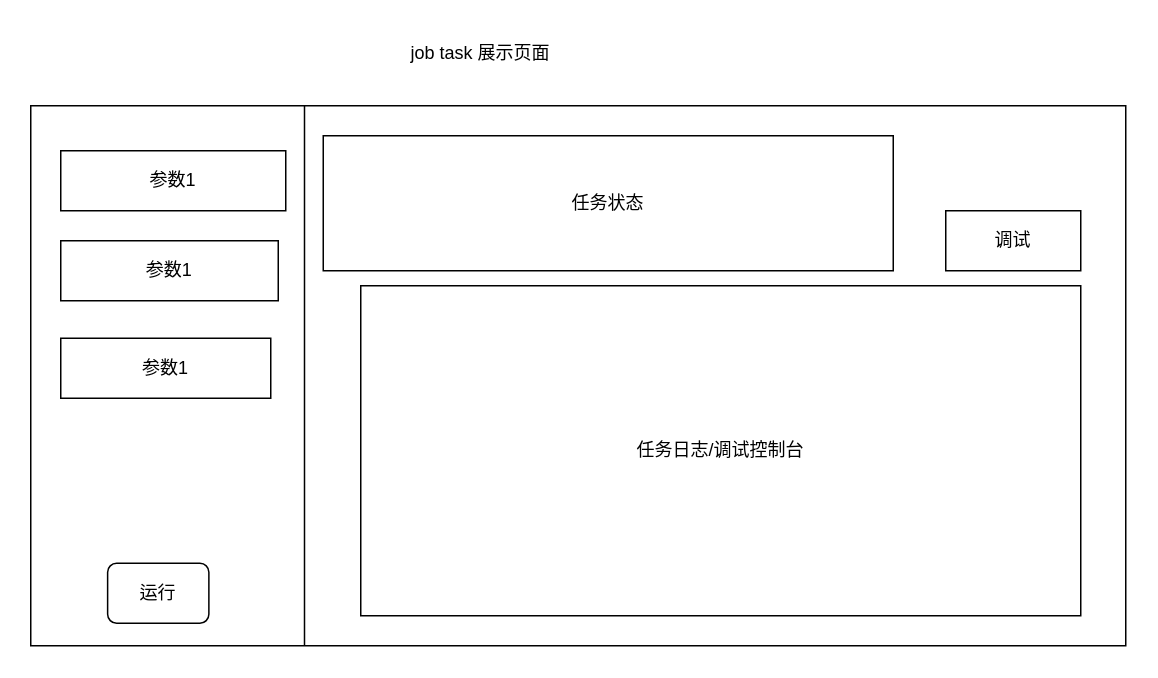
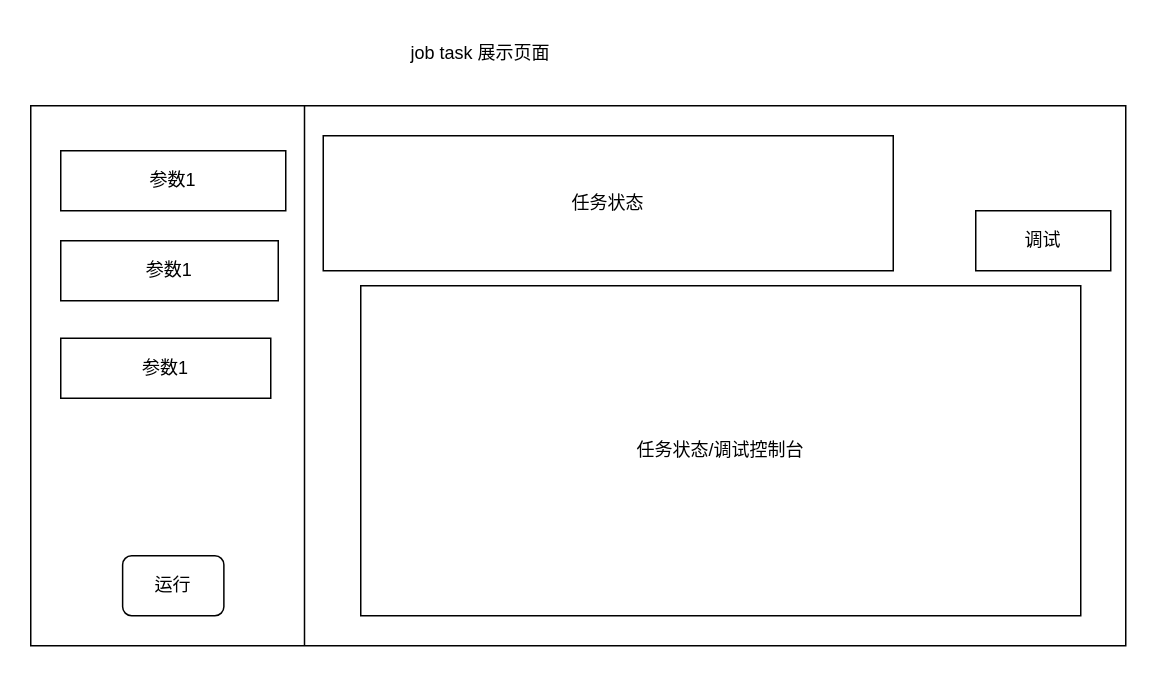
- <mxCell id="10" value="调试" style="rounded=0;whiteSpace=wrap;html=1;" vertex="1" parent="1"><mxGeometry x="630" y="140" width="90" height="40" as="geometry" /></mxCell>
+ <mxCell id="10" value="调试" style="rounded=0;whiteSpace=wrap;html=1;" vertex="1" parent="1"><mxGeometry x="650" y="140" width="90" height="40" as="geometry" /></mxCell>
- <mxCell id="9" value="任务日志/调试控制台" style="rounded=0;whiteSpace=wrap;html=1;" vertex="1" parent="1"><mxGeometry x="240" y="190" width="480" height="220" as="geometry" /></mxCell>
+ <mxCell id="9" value="任务状态/调试控制台" style="rounded=0;whiteSpace=wrap;html=1;" vertex="1" parent="1"><mxGeometry x="240" y="190" width="480" height="220" as="geometry" /></mxCell>
- <mxCell id="7" value="运行" style="rounded=1;whiteSpace=wrap;html=1;" vertex="1" parent="1"><mxGeometry x="71.25" y="375" width="67.5" height="40" as="geometry" /></mxCell>
+ <mxCell id="7" value="运行" style="rounded=1;whiteSpace=wrap;html=1;" vertex="1" parent="1"><mxGeometry x="81.25" y="370" width="67.5" height="40" as="geometry" /></mxCell>
